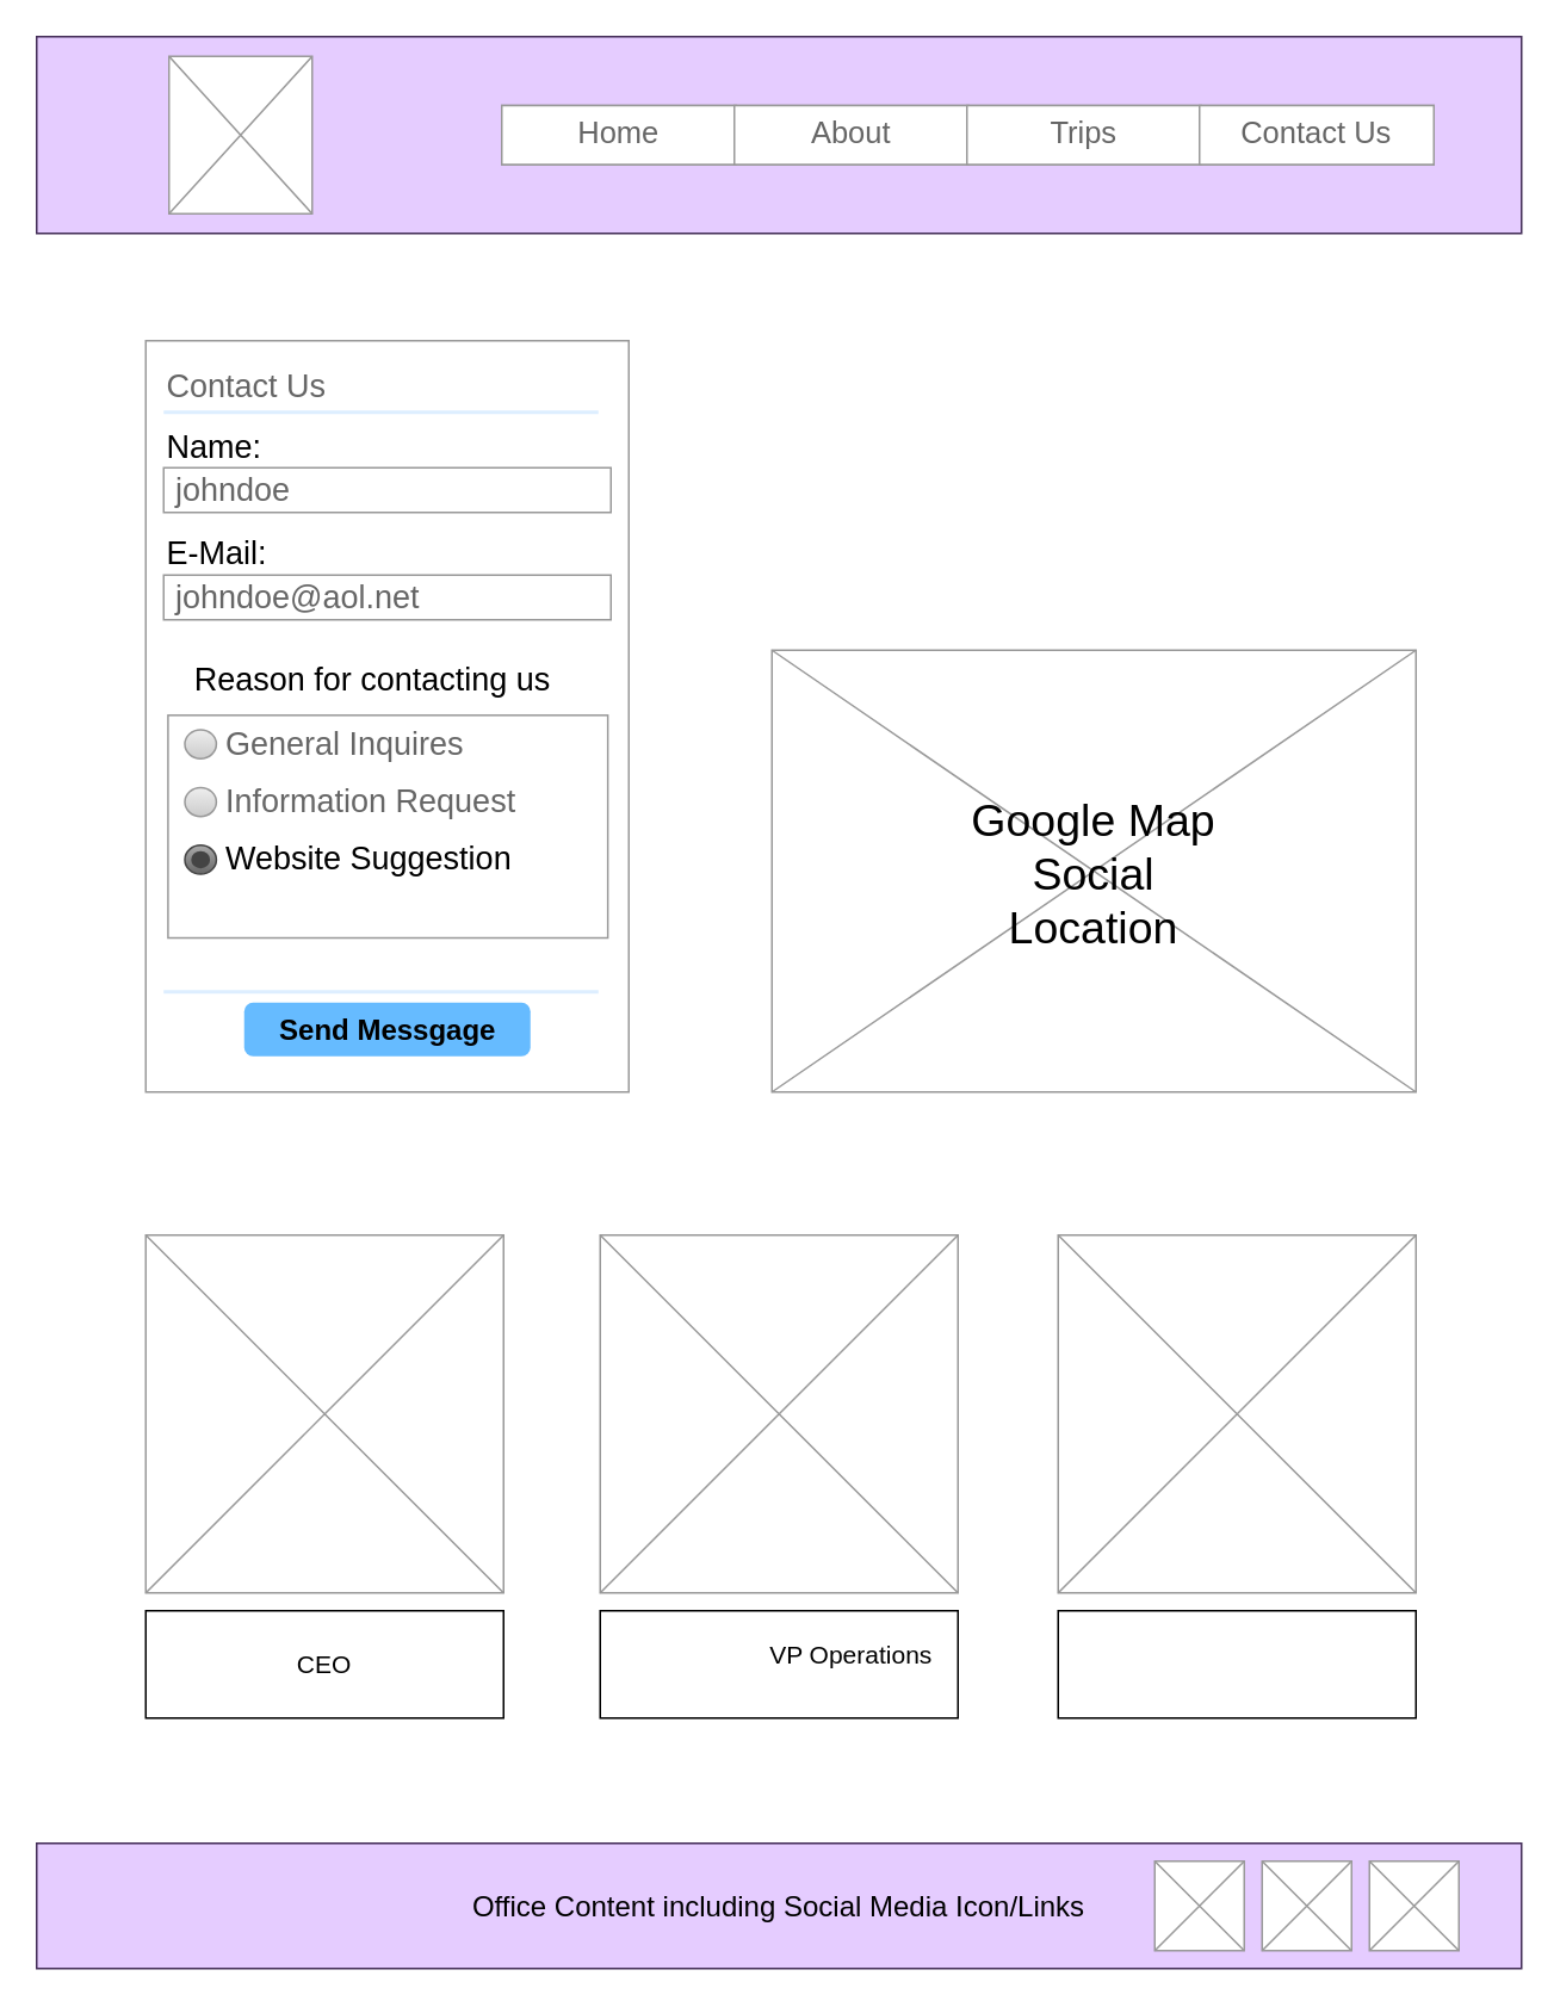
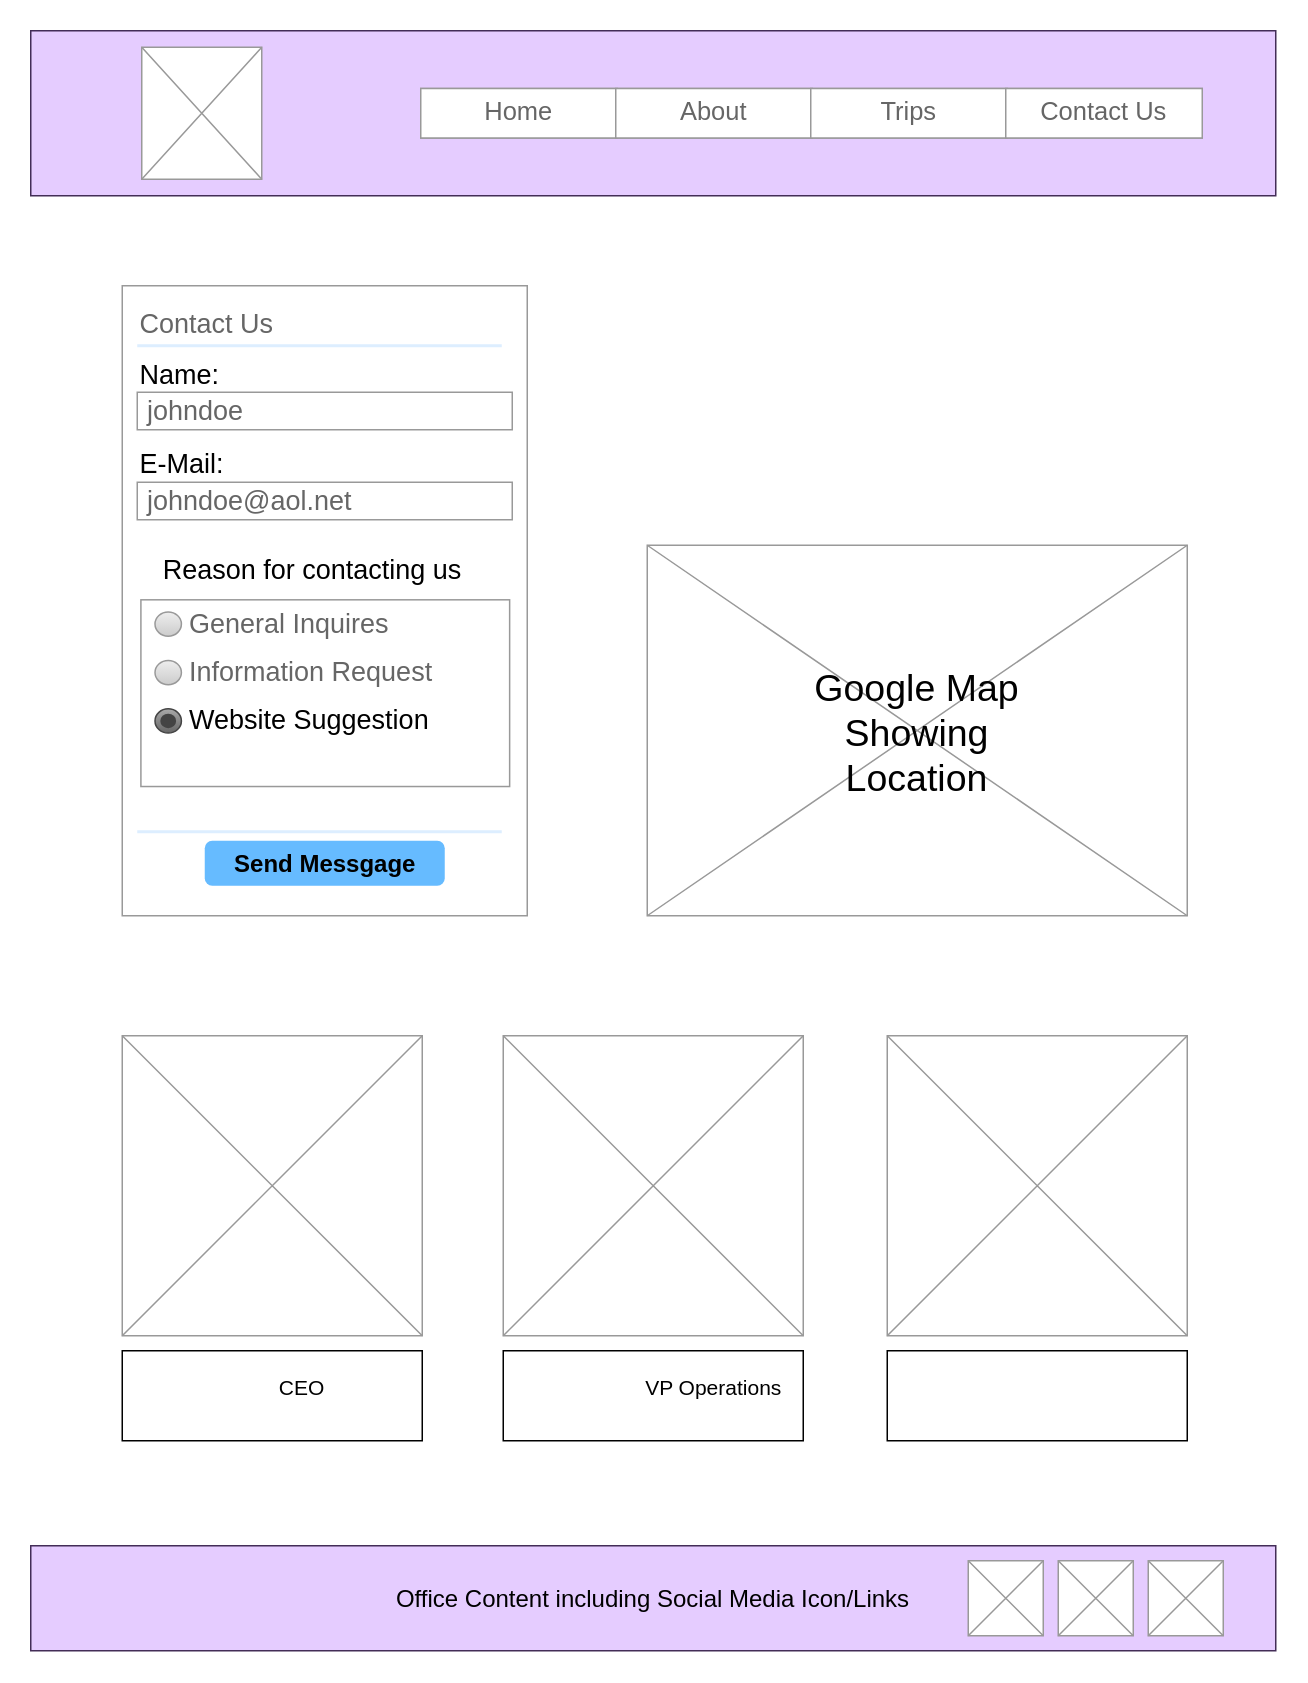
- <mxCell id="20" value="&lt;font style=&quot;font-size: 25px;&quot;&gt;Google Map Social Location&lt;/font&gt;" style="text;html=1;align=center;verticalAlign=middle;whiteSpace=wrap;rounded=0;" vertex="1" parent="17"><mxGeometry x="100" y="92.625" width="160" height="61.75" as="geometry" /></mxCell>
+ <mxCell id="20" value="&lt;font style=&quot;font-size: 25px;&quot;&gt;Google Map Showing Location&lt;/font&gt;" style="text;html=1;align=center;verticalAlign=middle;whiteSpace=wrap;rounded=0;" vertex="1" parent="17"><mxGeometry x="100" y="92.625" width="160" height="61.75" as="geometry" /></mxCell>
- <mxCell id="27" value="&lt;font style=&quot;font-size: 14px;&quot;&gt;CEO&lt;/font&gt;" style="text;html=1;align=center;verticalAlign=middle;whiteSpace=wrap;rounded=0;" vertex="1" parent="1"><mxGeometry x="151" y="915" width="60" height="30" as="geometry" /></mxCell>
+ <mxCell id="27" value="&lt;font style=&quot;font-size: 14px;&quot;&gt;CEO&lt;/font&gt;" style="text;html=1;align=center;verticalAlign=middle;whiteSpace=wrap;rounded=0;" vertex="1" parent="1"><mxGeometry x="171" y="910" width="60" height="30" as="geometry" /></mxCell>
